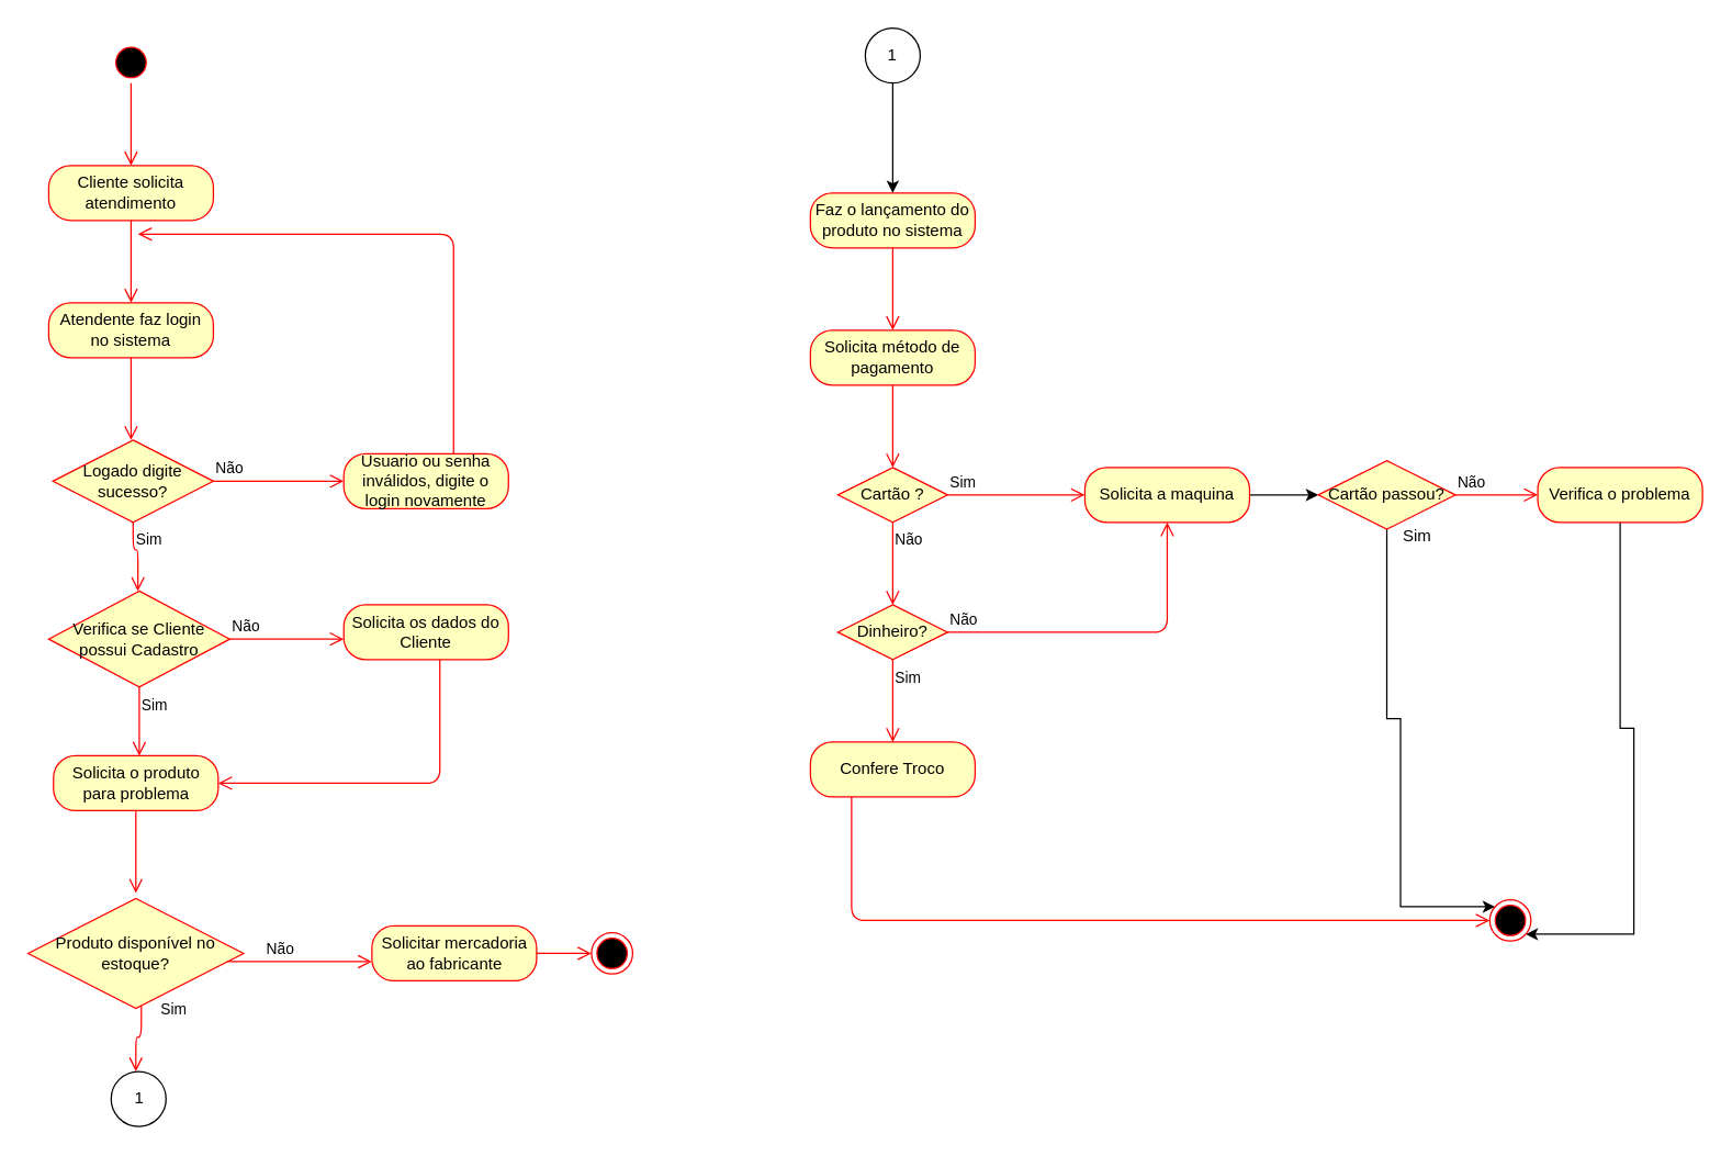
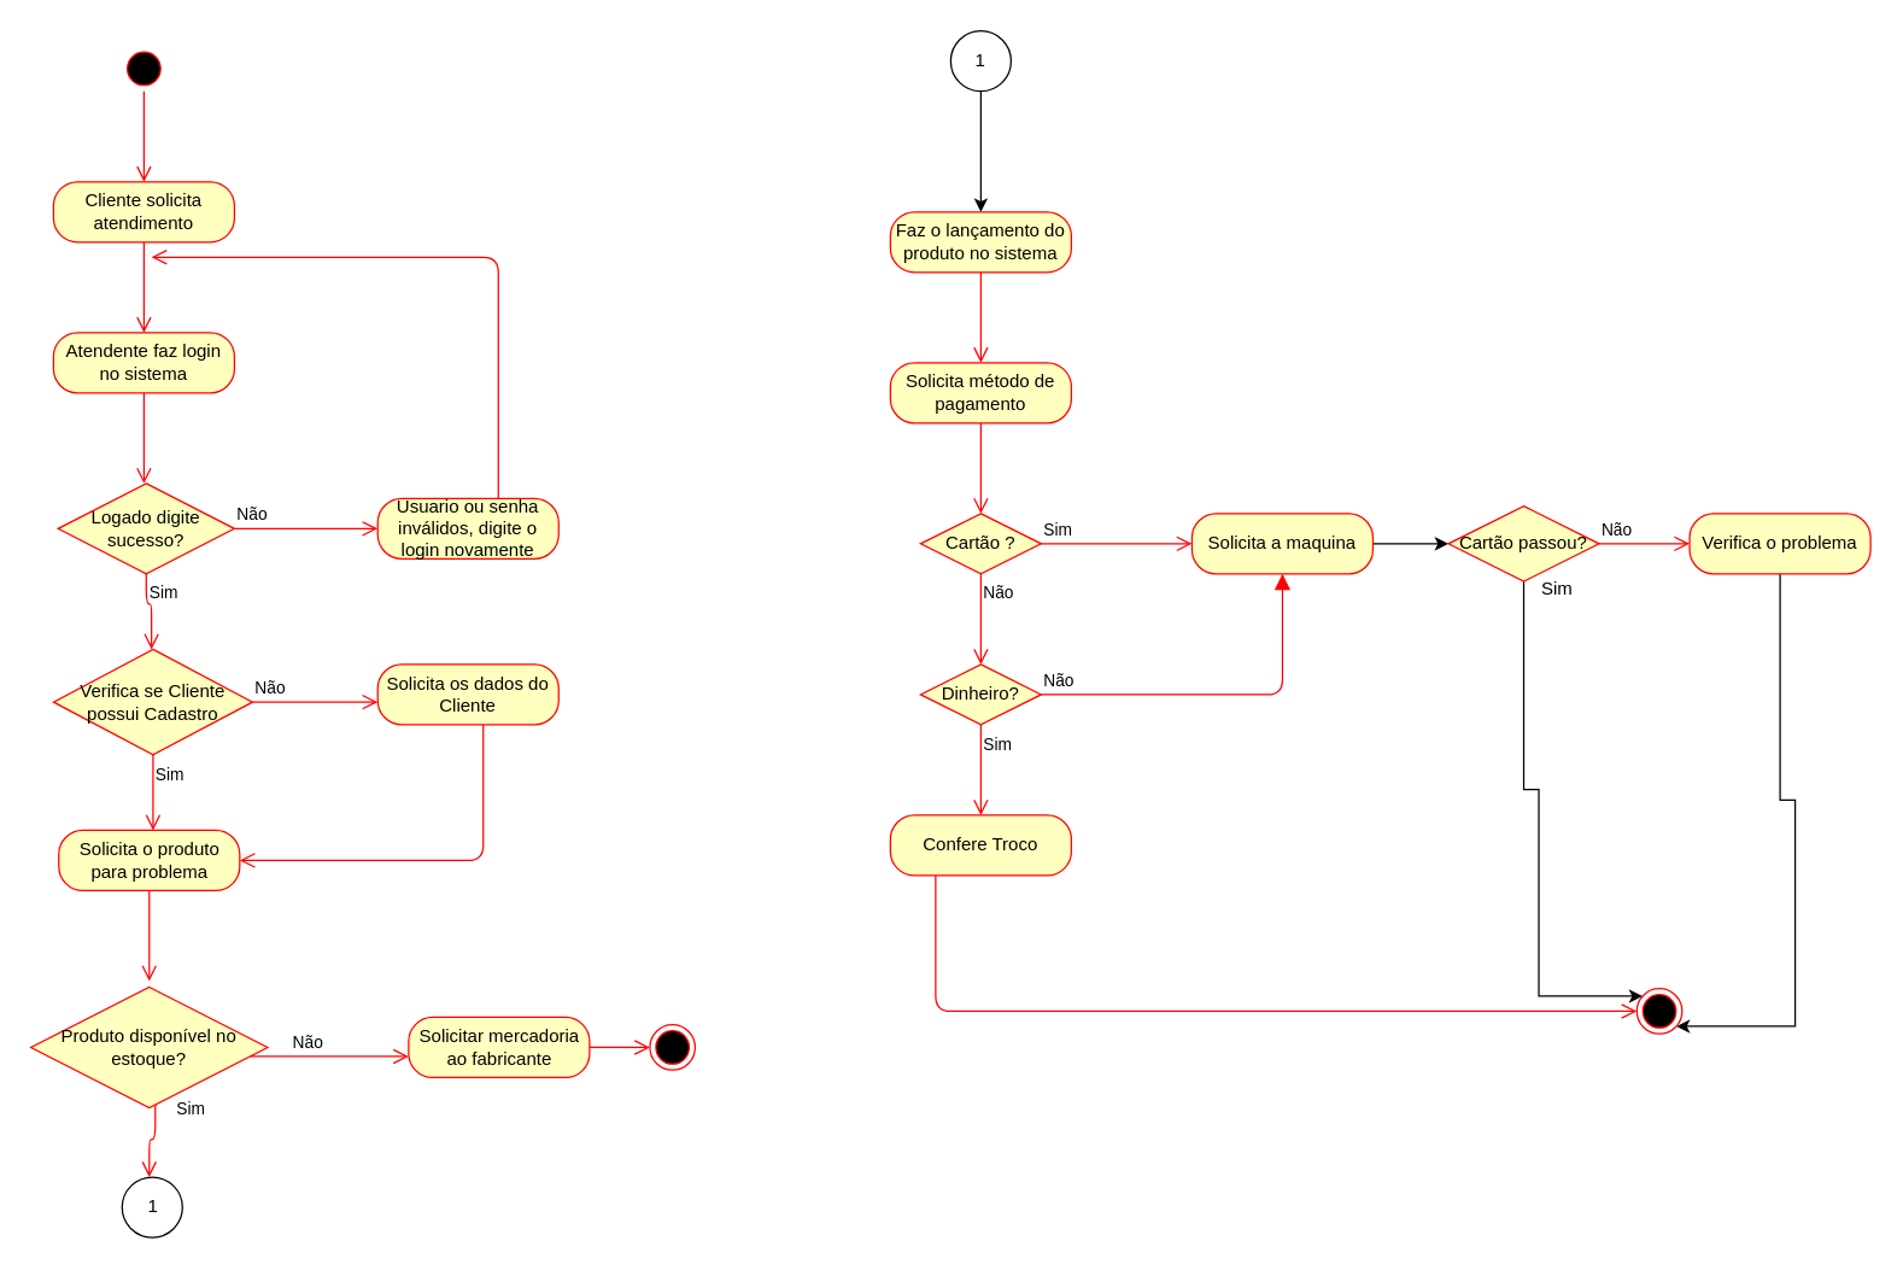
- <mxCell id="35" value="Não" style="edgeStyle=orthogonalEdgeStyle;html=1;align=left;verticalAlign=bottom;endArrow=open;endSize=8;strokeColor=#ff0000;entryX=0.5;entryY=1;entryDx=0;entryDy=0;" parent="1" source="34" target="33" edge="1"><mxGeometry x="-1" relative="1" as="geometry"><mxPoint x="790" y="460" as="targetPoint" /></mxGeometry></mxCell>
+ <mxCell id="35" value="Não" style="edgeStyle=orthogonalEdgeStyle;html=1;align=left;verticalAlign=bottom;endArrow=block;endSize=8;strokeColor=#ff0000;entryX=0.5;entryY=1;entryDx=0;entryDy=0;" parent="1" source="34" target="33" edge="1"><mxGeometry x="-1" relative="1" as="geometry"><mxPoint x="790" y="460" as="targetPoint" /></mxGeometry></mxCell>
